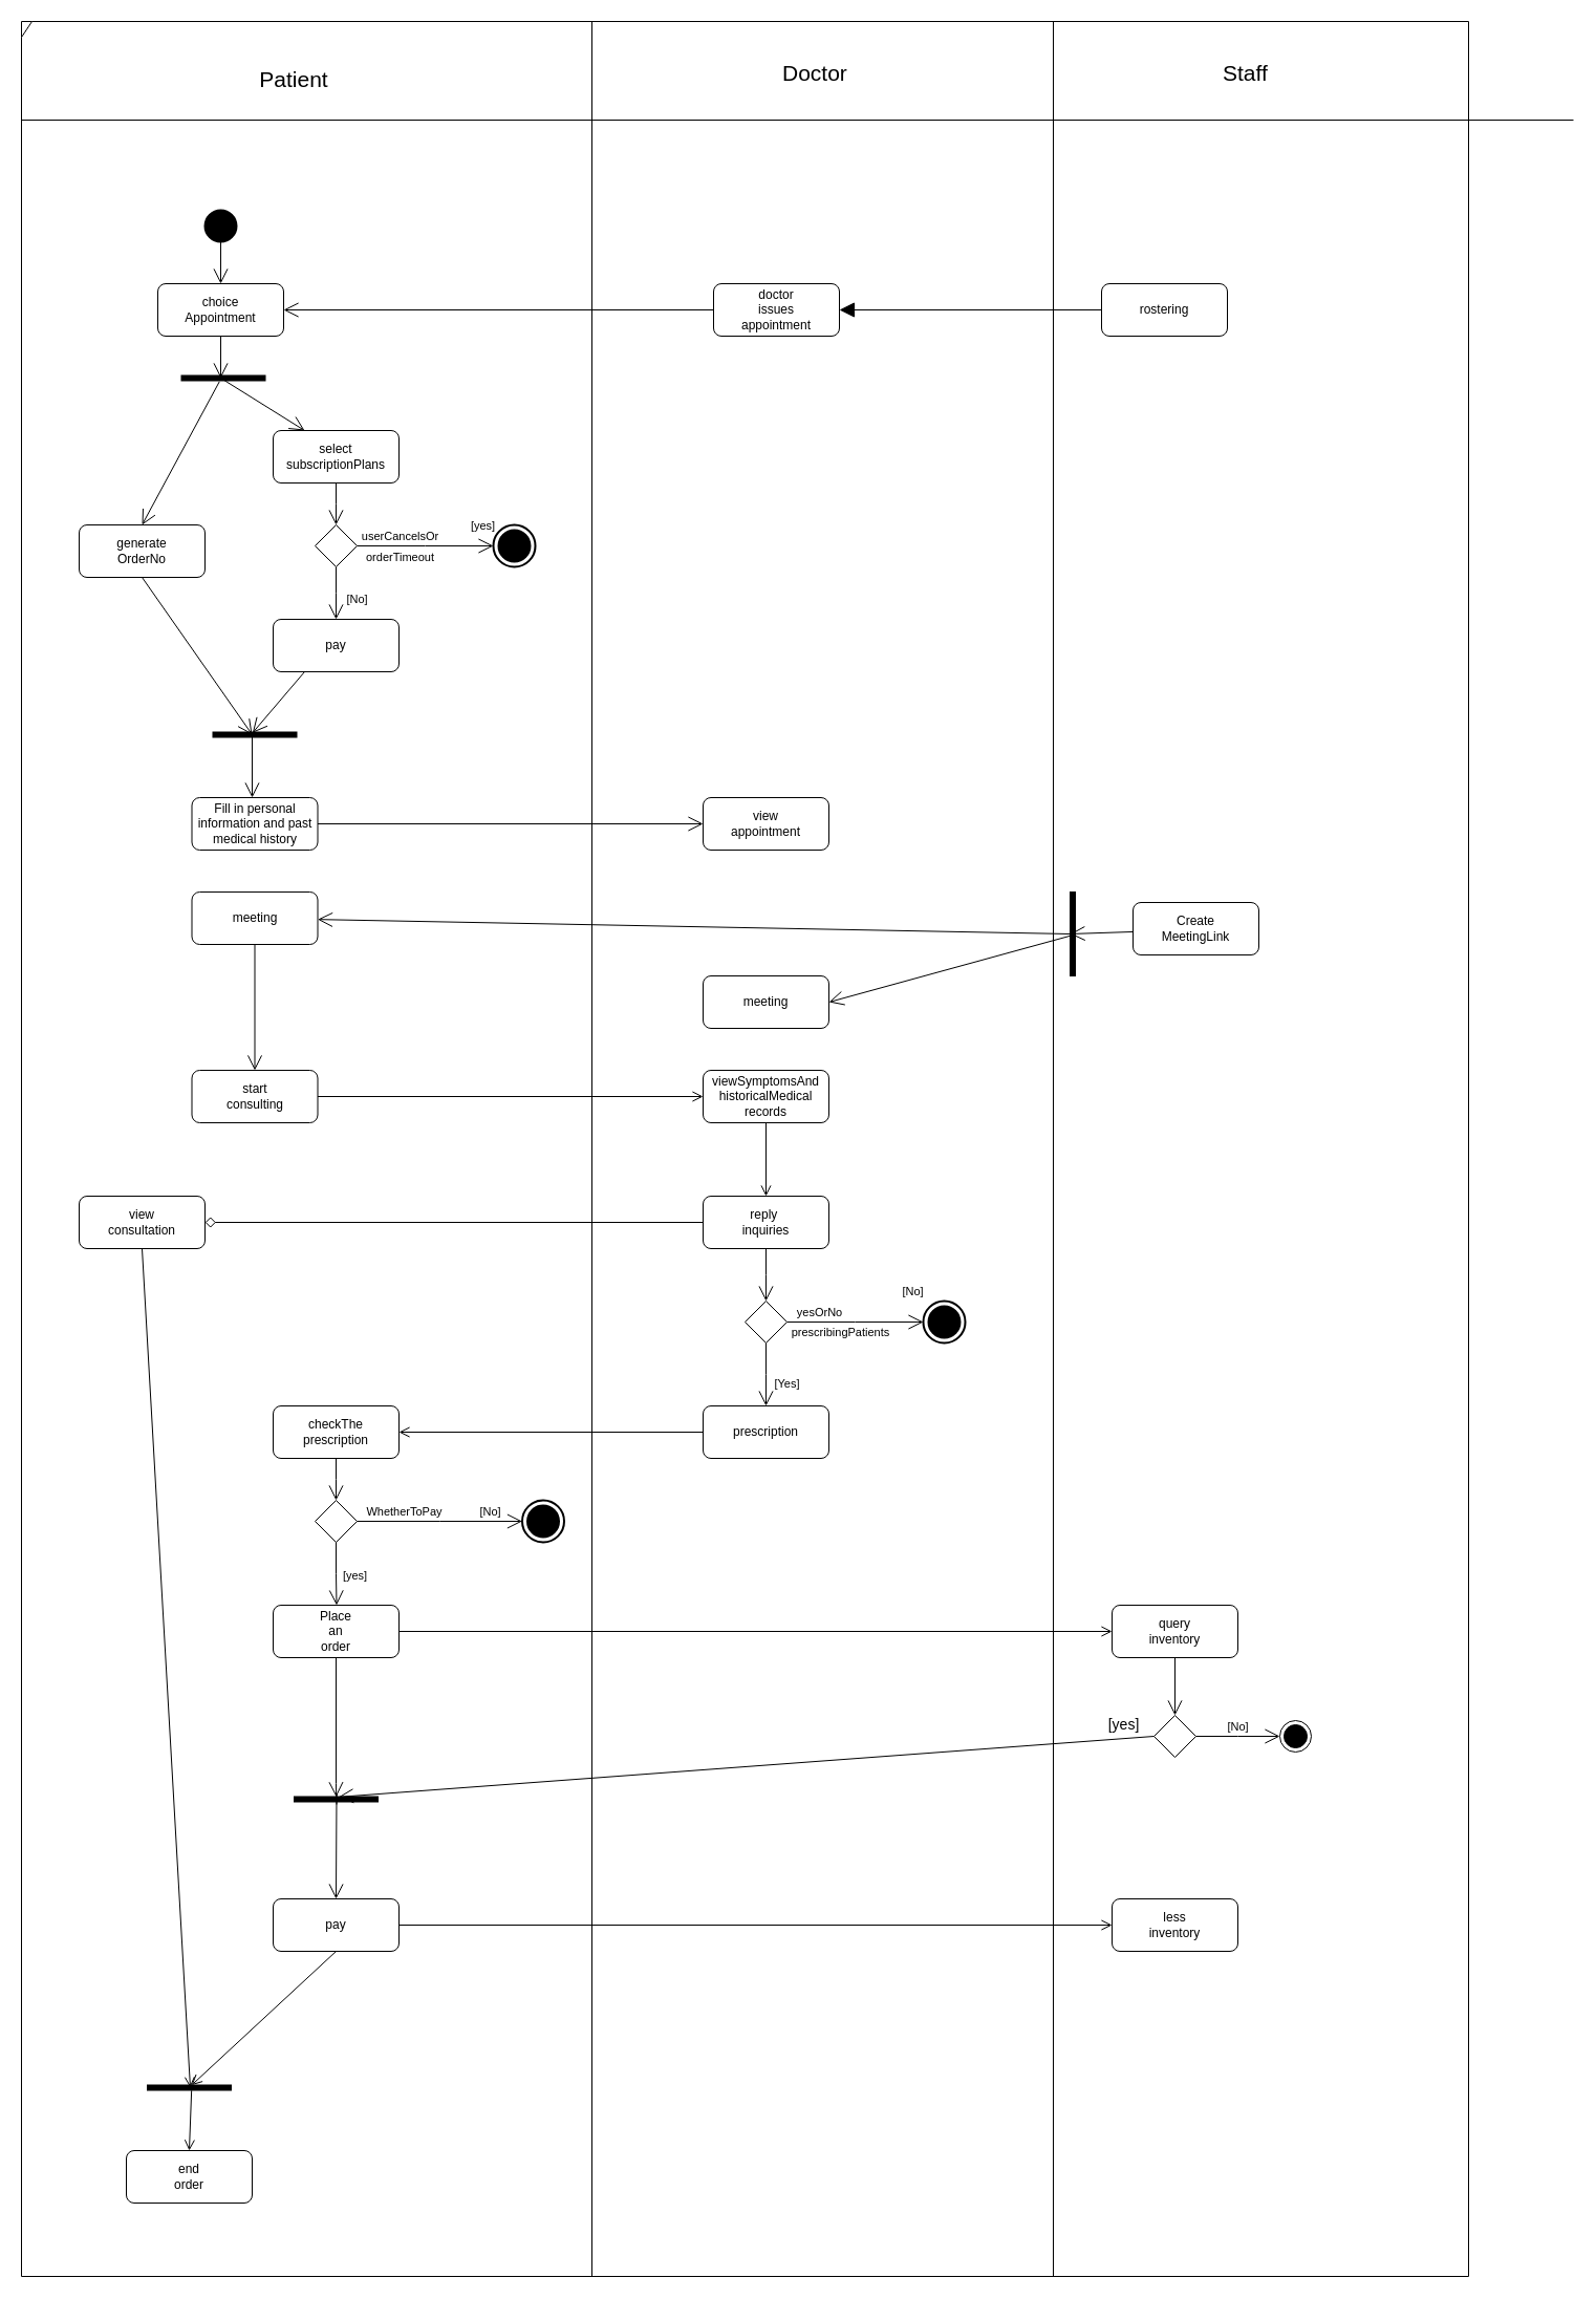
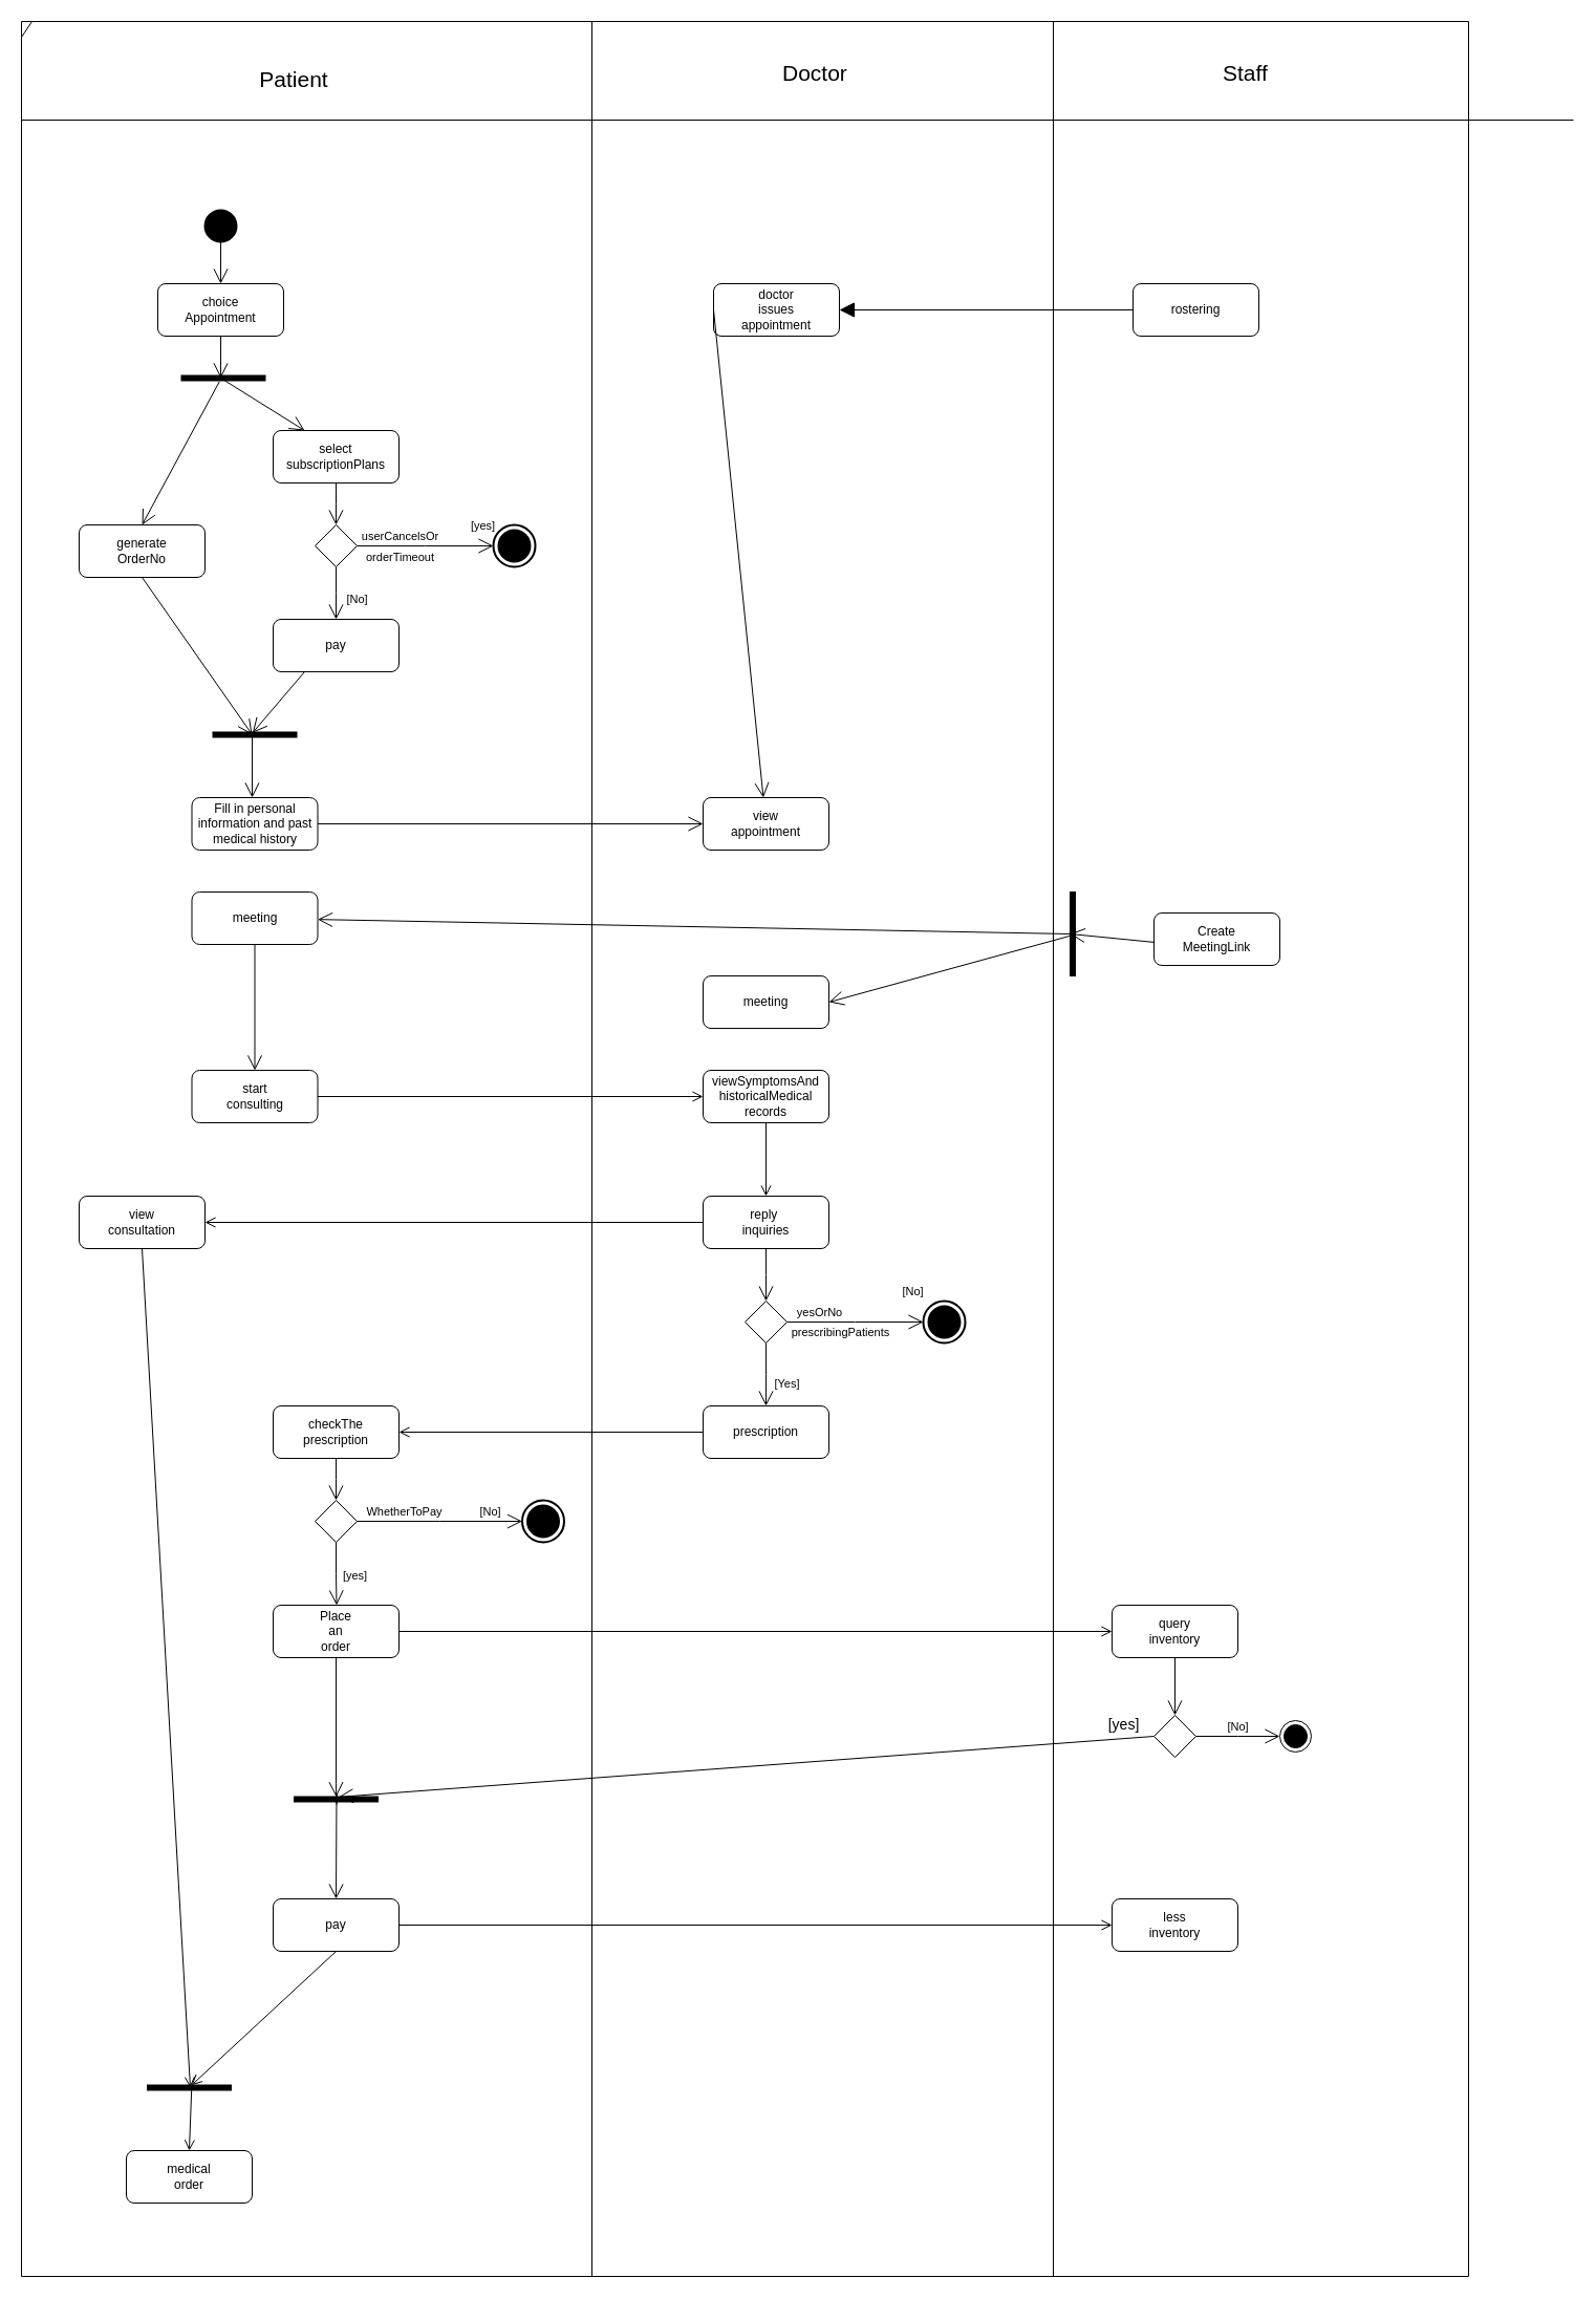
- <mxCell id="80" value="" style="endArrow=open;endFill=1;endSize=12;html=1;rounded=0;exitX=0;exitY=0.5;exitDx=0;exitDy=0;entryX=1;entryY=0.5;entryDx=0;entryDy=0;" edge="1" parent="1" source="26" target="4"><mxGeometry width="160" relative="1" as="geometry"><mxPoint x="218.74" y="373.365" as="sourcePoint" /><mxPoint x="145" y="510" as="targetPoint" /></mxGeometry></mxCell>
+ <mxCell id="80" value="" style="endArrow=open;endFill=1;endSize=12;html=1;rounded=0;exitX=0;exitY=0.5;exitDx=0;exitDy=0;" edge="1" parent="1" source="26" target="82"><mxGeometry width="160" relative="1" as="geometry"><mxPoint x="218.74" y="373.365" as="sourcePoint" /><mxPoint x="145" y="510" as="targetPoint" /></mxGeometry></mxCell>
- <mxCell id="27" value="rostering" style="shape=rect;html=1;rounded=1;whiteSpace=wrap;align=center;" vertex="1" parent="1"><mxGeometry x="1050" y="270" width="120" height="50" as="geometry" /></mxCell>
+ <mxCell id="27" value="rostering" style="shape=rect;html=1;rounded=1;whiteSpace=wrap;align=center;" vertex="1" parent="1"><mxGeometry x="1080" y="270" width="120" height="50" as="geometry" /></mxCell>
- <mxCell id="30" value="&lt;div&gt;Create&lt;/div&gt;&lt;div&gt;MeetingLink&lt;/div&gt;" style="shape=rect;html=1;rounded=1;whiteSpace=wrap;align=center;" vertex="1" parent="1"><mxGeometry x="1080" y="860" width="120" height="50" as="geometry" /></mxCell>
+ <mxCell id="30" value="&lt;div&gt;Create&lt;/div&gt;&lt;div&gt;MeetingLink&lt;/div&gt;" style="shape=rect;html=1;rounded=1;whiteSpace=wrap;align=center;" vertex="1" parent="1"><mxGeometry x="1100" y="870" width="120" height="50" as="geometry" /></mxCell>
- <mxCell id="35" value="" style="endArrow=diamond;startArrow=none;endFill=0;startFill=0;endSize=8;html=1;verticalAlign=bottom;labelBackgroundColor=none;strokeWidth=1;rounded=0;exitX=0;exitY=0.5;exitDx=0;exitDy=0;entryX=1;entryY=0.5;entryDx=0;entryDy=0;" edge="1" parent="1" source="74" target="33"><mxGeometry width="160" relative="1" as="geometry"><mxPoint x="670" y="1195" as="sourcePoint" /><mxPoint x="740" y="1190" as="targetPoint" /></mxGeometry></mxCell>
+ <mxCell id="35" value="" style="endArrow=open;startArrow=none;endFill=0;startFill=0;endSize=8;html=1;verticalAlign=bottom;labelBackgroundColor=none;strokeWidth=1;rounded=0;exitX=0;exitY=0.5;exitDx=0;exitDy=0;entryX=1;entryY=0.5;entryDx=0;entryDy=0;" edge="1" parent="1" source="74" target="33"><mxGeometry width="160" relative="1" as="geometry"><mxPoint x="670" y="1195" as="sourcePoint" /><mxPoint x="740" y="1190" as="targetPoint" /></mxGeometry></mxCell>
- <mxCell id="75" value="end&lt;br&gt;order" style="shape=rect;html=1;rounded=1;whiteSpace=wrap;align=center;" vertex="1" parent="1"><mxGeometry x="120" y="2050" width="120" height="50" as="geometry" /></mxCell>
+ <mxCell id="75" value="medical&lt;br&gt;order" style="shape=rect;html=1;rounded=1;whiteSpace=wrap;align=center;" vertex="1" parent="1"><mxGeometry x="120" y="2050" width="120" height="50" as="geometry" /></mxCell>
